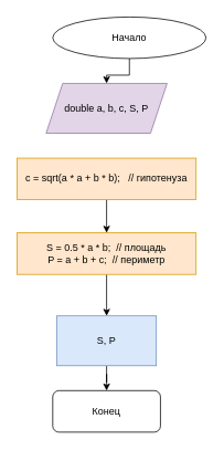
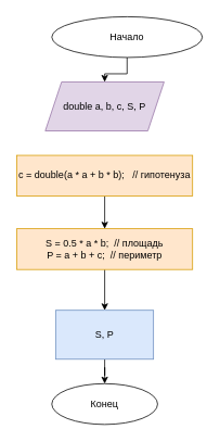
- <mxCell id="6" value="&lt;div&gt;c = sqrt(a * a + b * b);&amp;nbsp; &amp;nbsp;// гипотенуза&lt;/div&gt;" style="rounded=0;whiteSpace=wrap;html=1;fillColor=#ffe6cc;strokeColor=#d79b00;" parent="1" vertex="1"><mxGeometry x="20" y="190" width="216" height="50" as="geometry" /></mxCell>
+ <mxCell id="6" value="&lt;div&gt;c = double(a * a + b * b);&amp;nbsp; &amp;nbsp;// гипотенуза&lt;/div&gt;" style="rounded=0;whiteSpace=wrap;html=1;fillColor=#ffe6cc;strokeColor=#d79b00;" parent="1" vertex="1"><mxGeometry x="20" y="190" width="216" height="50" as="geometry" /></mxCell>
- <mxCell id="9" value="Конец" style="whiteSpace=wrap;html=1;rounded=1;" parent="1" vertex="1"><mxGeometry x="63" y="470" width="130" height="50" as="geometry" /></mxCell>
+ <mxCell id="9" value="Конец" style="ellipse;whiteSpace=wrap;html=1;" parent="1" vertex="1"><mxGeometry x="63" y="470" width="130" height="50" as="geometry" /></mxCell>
